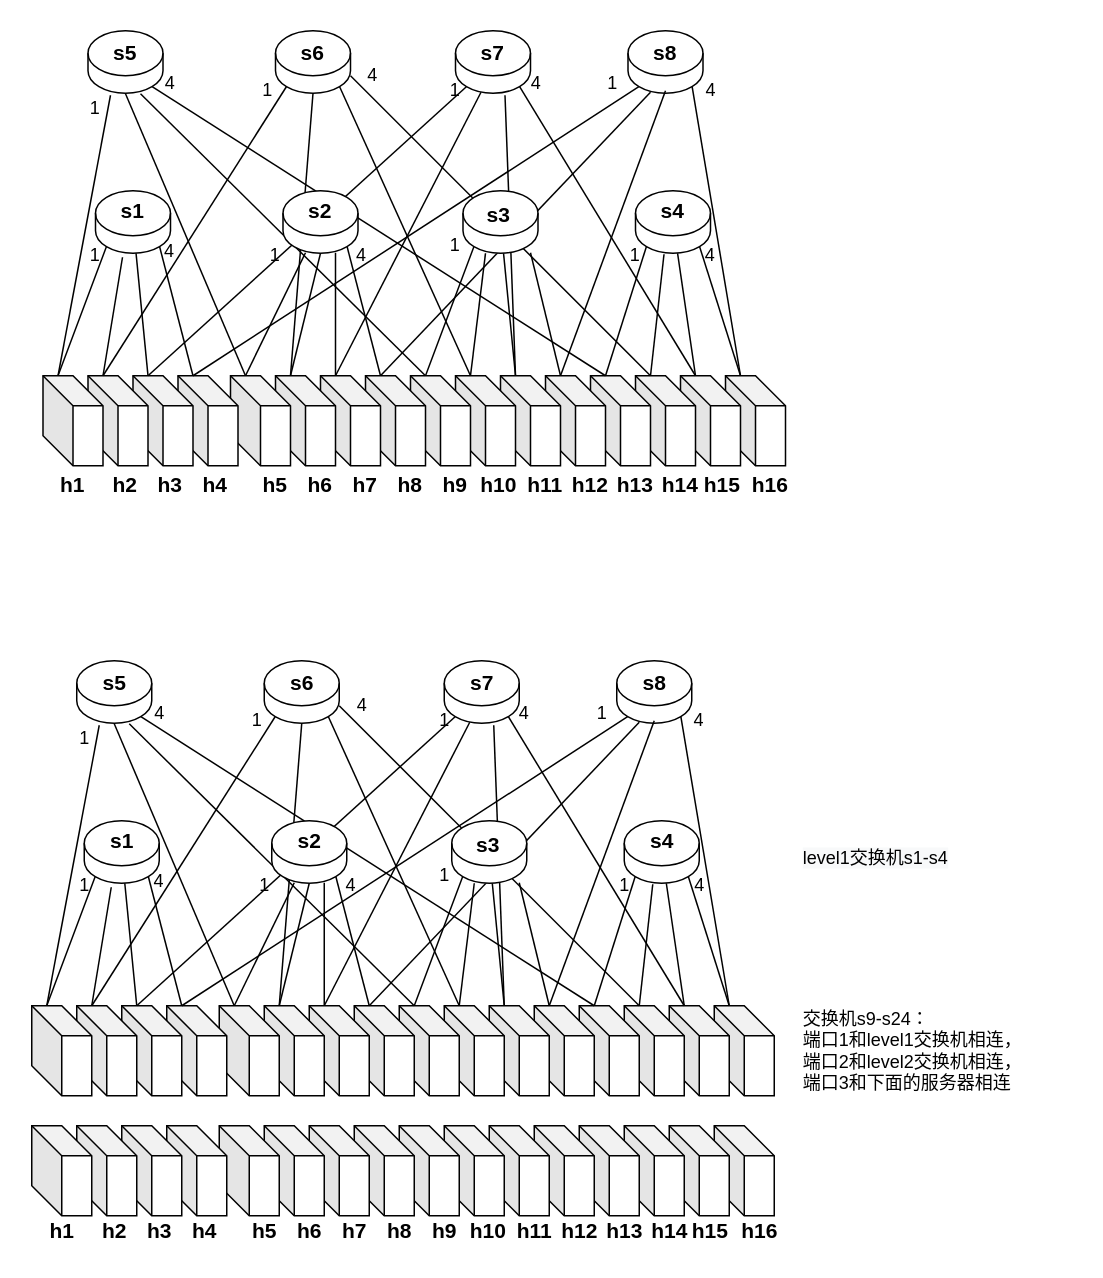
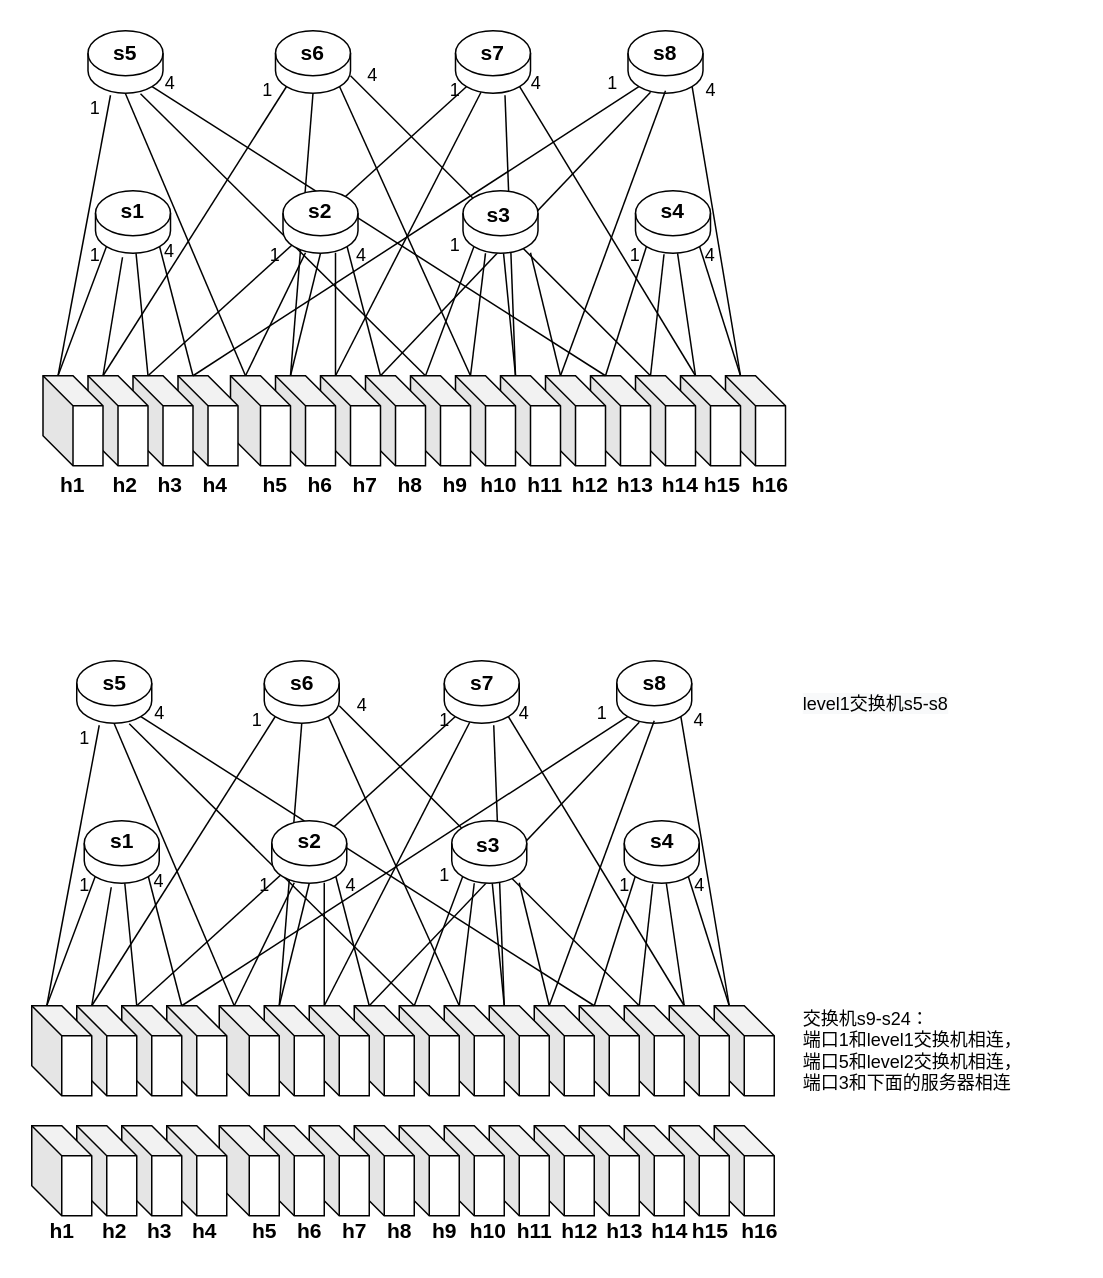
+ <mxCell id="210" value="&lt;span style=&quot;color: rgb(0 , 0 , 0) ; font-family: &amp;#34;helvetica&amp;#34; ; font-size: 12px ; font-style: normal ; font-weight: 400 ; letter-spacing: normal ; text-align: left ; text-indent: 0px ; text-transform: none ; word-spacing: 0px ; background-color: rgb(248 , 249 , 250) ; display: inline ; float: none&quot;&gt;level1交换机s5-s8&lt;/span&gt;" style="text;whiteSpace=wrap;html=1;" vertex="1" parent="1"><mxGeometry x="533" y="454.84" width="120" height="30" as="geometry" /></mxCell>
- <mxCell id="209" value="&lt;span style=&quot;color: rgb(0 , 0 , 0) ; font-family: &amp;#34;helvetica&amp;#34; ; font-size: 12px ; font-style: normal ; font-weight: 400 ; letter-spacing: normal ; text-align: left ; text-indent: 0px ; text-transform: none ; word-spacing: 0px ; background-color: rgb(248 , 249 , 250) ; display: inline ; float: none&quot;&gt;level1交换机s1-s4&lt;/span&gt;" style="text;whiteSpace=wrap;html=1;" vertex="1" parent="1"><mxGeometry x="533" y="558.33" width="120" height="30" as="geometry" /></mxCell>
- <mxCell id="208" value="交换机s9-s24：&lt;br&gt;端口1和level1交换机相连，&lt;br&gt;端口2和level2交换机相连，&lt;br&gt;端口3和下面的服务器相连" style="text;html=1;strokeColor=none;fillColor=none;align=left;verticalAlign=middle;whiteSpace=wrap;rounded=0;" vertex="1" parent="1"><mxGeometry x="533" y="665" width="180" height="70" as="geometry" /></mxCell>
+ <mxCell id="208" value="交换机s9-s24：&lt;br&gt;端口1和level1交换机相连，&lt;br&gt;端口5和level2交换机相连，&lt;br&gt;端口3和下面的服务器相连" style="text;html=1;strokeColor=none;fillColor=none;align=left;verticalAlign=middle;whiteSpace=wrap;rounded=0;" vertex="1" parent="1"><mxGeometry x="533" y="665" width="180" height="70" as="geometry" /></mxCell>
